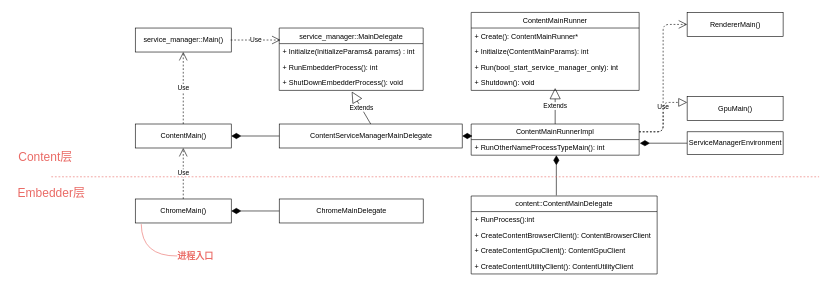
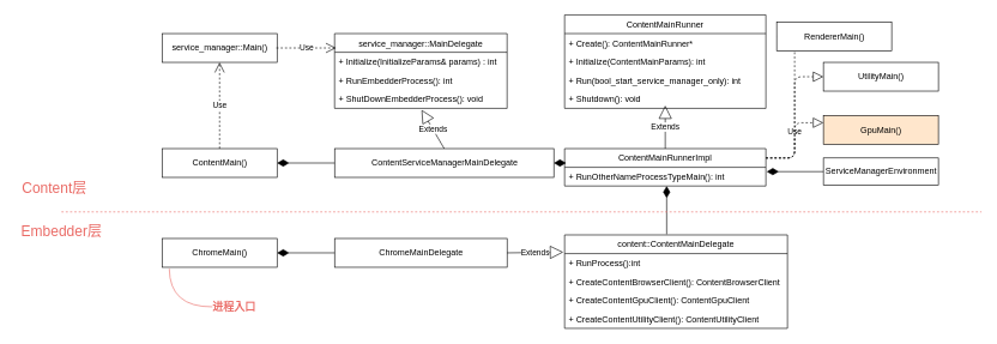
- <mxCell id="20" value="RendererMain()" style="html=1;" parent="1" vertex="1"><mxGeometry x="1145" y="20" width="160" height="40" as="geometry" /></mxCell>
+ <mxCell id="20" value="RendererMain()" style="html=1;" parent="1" vertex="1"><mxGeometry x="1080" y="30" width="160" height="40" as="geometry" /></mxCell>
+ <mxCell id="23" value="" style="endArrow=block;dashed=1;endFill=0;endSize=12;html=1;entryX=0;entryY=0.5;entryDx=0;entryDy=0;exitX=1;exitY=0.25;exitDx=0;exitDy=0;" parent="1" source="34" target="21" edge="1"><mxGeometry width="160" relative="1" as="geometry"><mxPoint x="745" y="146" as="sourcePoint" /><mxPoint x="905" y="146" as="targetPoint" /><Array as="points"><mxPoint x="1105" y="219" /><mxPoint x="1105" y="106" /></Array></mxGeometry></mxCell>
+ <mxCell id="21" value="UtilityMain()" style="html=1;" parent="1" vertex="1"><mxGeometry x="1145" y="86" width="160" height="40" as="geometry" /></mxCell>
- <mxCell id="22" value="GpuMain()" style="html=1;" parent="1" vertex="1"><mxGeometry x="1145" y="160" width="160" height="40" as="geometry" /></mxCell>
+ <mxCell id="22" value="GpuMain()" style="html=1;fillColor=#ffe6cc;" parent="1" vertex="1"><mxGeometry x="1145" y="160" width="160" height="40" as="geometry" /></mxCell>
- <mxCell id="12" value="Use" style="endArrow=open;endSize=12;dashed=1;html=1;exitX=0.5;exitY=0;exitDx=0;exitDy=0;entryX=0.5;entryY=1;entryDx=0;entryDy=0;" parent="1" source="7" target="6" edge="1"><mxGeometry width="160" relative="1" as="geometry"><mxPoint x="545" y="306" as="sourcePoint" /><mxPoint x="705" y="306" as="targetPoint" /></mxGeometry></mxCell>
+ <mxCell id="3" value="Extends" style="endArrow=block;endSize=16;endFill=0;html=1;exitX=1;exitY=0.5;exitDx=0;exitDy=0;entryX=-0.006;entryY=0.185;entryDx=0;entryDy=0;entryPerimeter=0;" parent="1" source="2" target="36" edge="1"><mxGeometry width="160" relative="1" as="geometry"><mxPoint x="815" y="511" as="sourcePoint" /><mxPoint x="1315" y="461" as="targetPoint" /></mxGeometry></mxCell>
